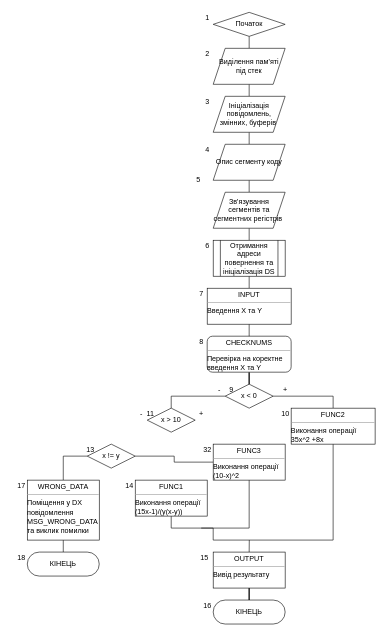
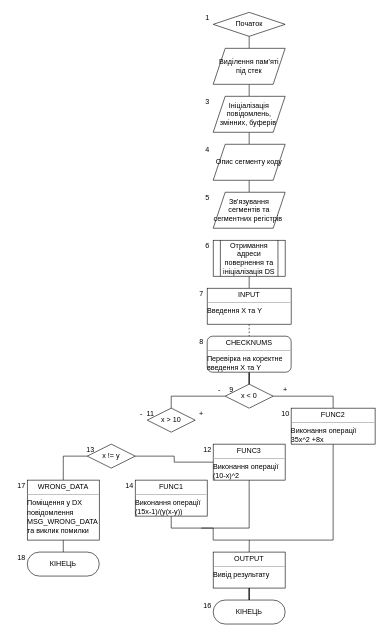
- <mxCell id="42" value="2" style="text;html=1;align=center;verticalAlign=middle;resizable=0;points=[];autosize=1;strokeColor=none;fillColor=none;" vertex="1" parent="1"><mxGeometry x="335" y="80" width="20" height="20" as="geometry" /></mxCell>
- <mxCell id="45" value="5" style="text;html=1;align=center;verticalAlign=middle;resizable=0;points=[];autosize=1;strokeColor=none;fillColor=none;" vertex="1" parent="1"><mxGeometry x="320" y="290" width="20" height="20" as="geometry" /></mxCell>
+ <mxCell id="45" value="5" style="text;html=1;align=center;verticalAlign=middle;resizable=0;points=[];autosize=1;strokeColor=none;fillColor=none;" vertex="1" parent="1"><mxGeometry x="335" y="320" width="20" height="20" as="geometry" /></mxCell>
- <mxCell id="10" style="edgeStyle=orthogonalEdgeStyle;rounded=0;orthogonalLoop=1;jettySize=auto;html=1;exitX=0.5;exitY=1;exitDx=0;exitDy=0;entryX=0.5;entryY=0;entryDx=0;entryDy=0;endArrow=none;endFill=0;" parent="1" source="11" target="16" edge="1"><mxGeometry relative="1" as="geometry" /></mxCell>
- <mxCell id="22" style="edgeStyle=orthogonalEdgeStyle;rounded=0;orthogonalLoop=1;jettySize=auto;html=1;exitX=0.5;exitY=1;exitDx=0;exitDy=0;entryX=0.5;entryY=0;entryDx=0;entryDy=0;endArrow=none;endFill=0;" parent="1" source="23" target="21" edge="1"><mxGeometry relative="1" as="geometry" /></mxCell>
+ <mxCell id="22" style="edgeStyle=orthogonalEdgeStyle;rounded=0;orthogonalLoop=1;jettySize=auto;html=1;exitX=0.5;exitY=1;exitDx=0;exitDy=0;entryX=0.5;entryY=0;entryDx=0;entryDy=0;endArrow=none;endFill=0;dashed=1;" parent="1" source="23" target="21" edge="1"><mxGeometry relative="1" as="geometry" /></mxCell>
- <mxCell id="52" value="32" style="text;html=1;align=center;verticalAlign=middle;resizable=0;points=[];autosize=1;strokeColor=none;fillColor=none;" vertex="1" parent="1"><mxGeometry x="330" y="740" width="30" height="20" as="geometry" /></mxCell>
+ <mxCell id="52" value="12" style="text;html=1;align=center;verticalAlign=middle;resizable=0;points=[];autosize=1;strokeColor=none;fillColor=none;" vertex="1" parent="1"><mxGeometry x="330" y="740" width="30" height="20" as="geometry" /></mxCell>
- <mxCell id="55" value="15" style="text;html=1;align=center;verticalAlign=middle;resizable=0;points=[];autosize=1;strokeColor=none;fillColor=none;" vertex="1" parent="1"><mxGeometry x="325" y="920" width="30" height="20" as="geometry" /></mxCell>
